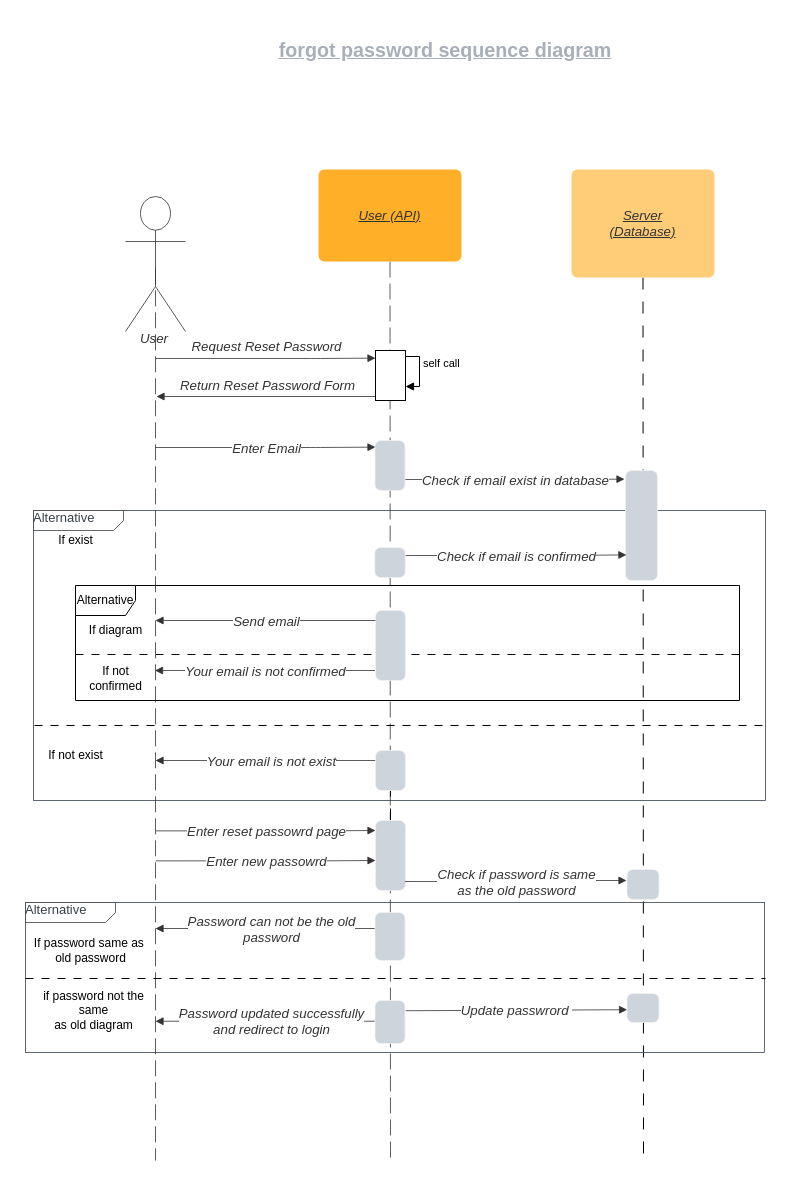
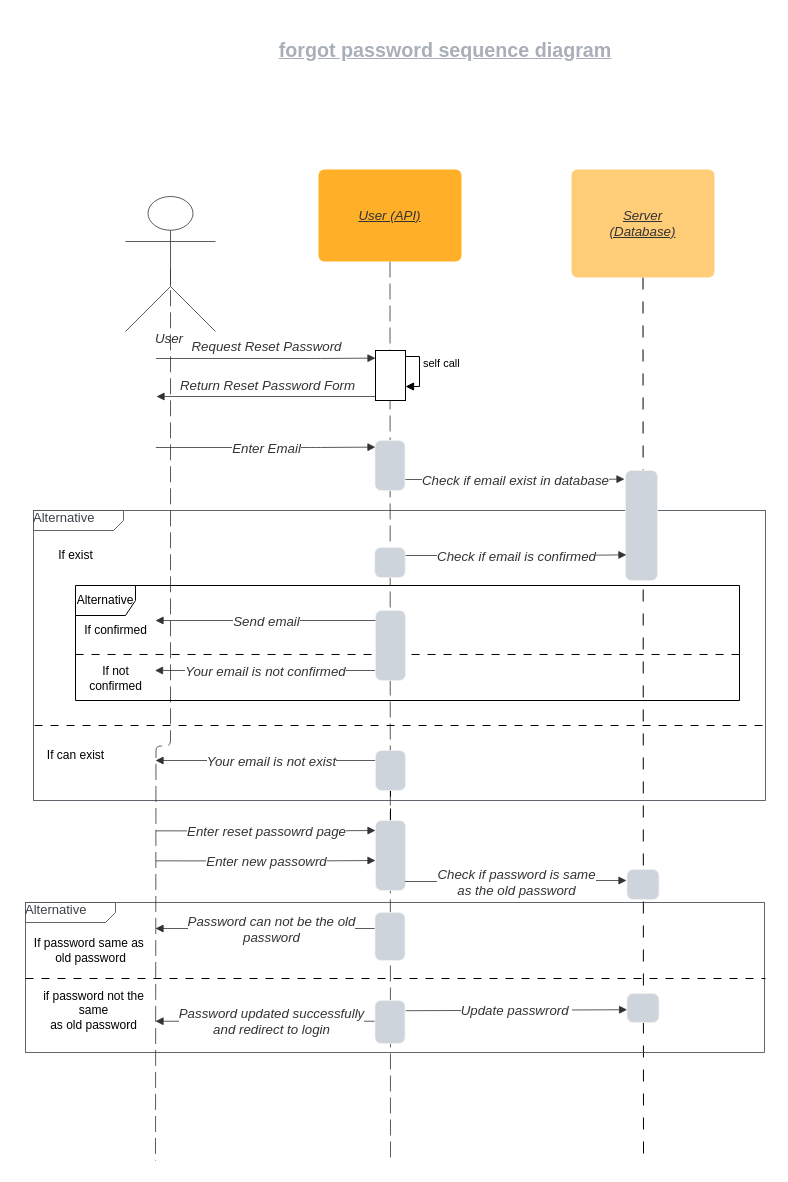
- <mxCell id="17" value="User" style="html=1;overflow=block;blockSpacing=1;shape=umlActor;labelPosition=center;verticalLabelPosition=bottom;verticalAlign=top;whiteSpace=nowrap;fontSize=13.3;fontColor=#333333;fontStyle=2;align=center;spacing=0;strokeColor=#333333;strokeOpacity=100;fillOpacity=100;rounded=1;absoluteArcSize=1;arcSize=12;fillColor=#ffffff;strokeWidth=0.8;lucidId=Yu5MdgyV5tNR;" vertex="1" parent="1"><mxGeometry x="125" y="196" width="60" height="135" as="geometry" /></mxCell>
+ <mxCell id="17" value="User" style="html=1;overflow=block;blockSpacing=1;shape=umlActor;labelPosition=center;verticalLabelPosition=bottom;verticalAlign=top;whiteSpace=nowrap;fontSize=13.3;fontColor=#333333;fontStyle=2;align=center;spacing=0;strokeColor=#333333;strokeOpacity=100;fillOpacity=100;rounded=1;absoluteArcSize=1;arcSize=12;fillColor=#ffffff;strokeWidth=0.8;lucidId=Yu5MdgyV5tNR;" vertex="1" parent="1"><mxGeometry x="125" y="196" width="90" height="135" as="geometry" /></mxCell>
- <mxCell id="11" value="If exist" style="text;html=1;align=center;verticalAlign=middle;resizable=0;points=[];autosize=1;strokeColor=none;fillColor=none;" vertex="1" parent="1"><mxGeometry x="45" y="525" width="60" height="30" as="geometry" /></mxCell>
+ <mxCell id="11" value="If exist" style="text;html=1;align=center;verticalAlign=middle;resizable=0;points=[];autosize=1;strokeColor=none;fillColor=none;" vertex="1" parent="1"><mxGeometry x="45" y="540" width="60" height="30" as="geometry" /></mxCell>
- <mxCell id="32" value="If diagram" style="text;html=1;align=center;verticalAlign=middle;resizable=0;points=[];autosize=1;strokeColor=none;fillColor=none;" vertex="1" parent="1"><mxGeometry x="70" y="614.5" width="90" height="30" as="geometry" /></mxCell>
+ <mxCell id="32" value="If confirmed" style="text;html=1;align=center;verticalAlign=middle;resizable=0;points=[];autosize=1;strokeColor=none;fillColor=none;" vertex="1" parent="1"><mxGeometry x="70" y="614.5" width="90" height="30" as="geometry" /></mxCell>
- <mxCell id="12" value="If not exist" style="text;html=1;align=center;verticalAlign=middle;resizable=0;points=[];autosize=1;strokeColor=none;fillColor=none;" vertex="1" parent="1"><mxGeometry x="35" y="740" width="80" height="30" as="geometry" /></mxCell>
+ <mxCell id="12" value="If can exist" style="text;html=1;align=center;verticalAlign=middle;resizable=0;points=[];autosize=1;strokeColor=none;fillColor=none;" vertex="1" parent="1"><mxGeometry x="35" y="740" width="80" height="30" as="geometry" /></mxCell>
- <mxCell id="50" value="if password not the &lt;br&gt;same &lt;br&gt;as old diagram" style="text;html=1;align=center;verticalAlign=middle;resizable=0;points=[];autosize=1;strokeColor=none;fillColor=none;" vertex="1" parent="1"><mxGeometry x="33" y="980" width="120" height="60" as="geometry" /></mxCell>
+ <mxCell id="50" value="if password not the &lt;br&gt;same &lt;br&gt;as old password" style="text;html=1;align=center;verticalAlign=middle;resizable=0;points=[];autosize=1;strokeColor=none;fillColor=none;" vertex="1" parent="1"><mxGeometry x="33" y="980" width="120" height="60" as="geometry" /></mxCell>
